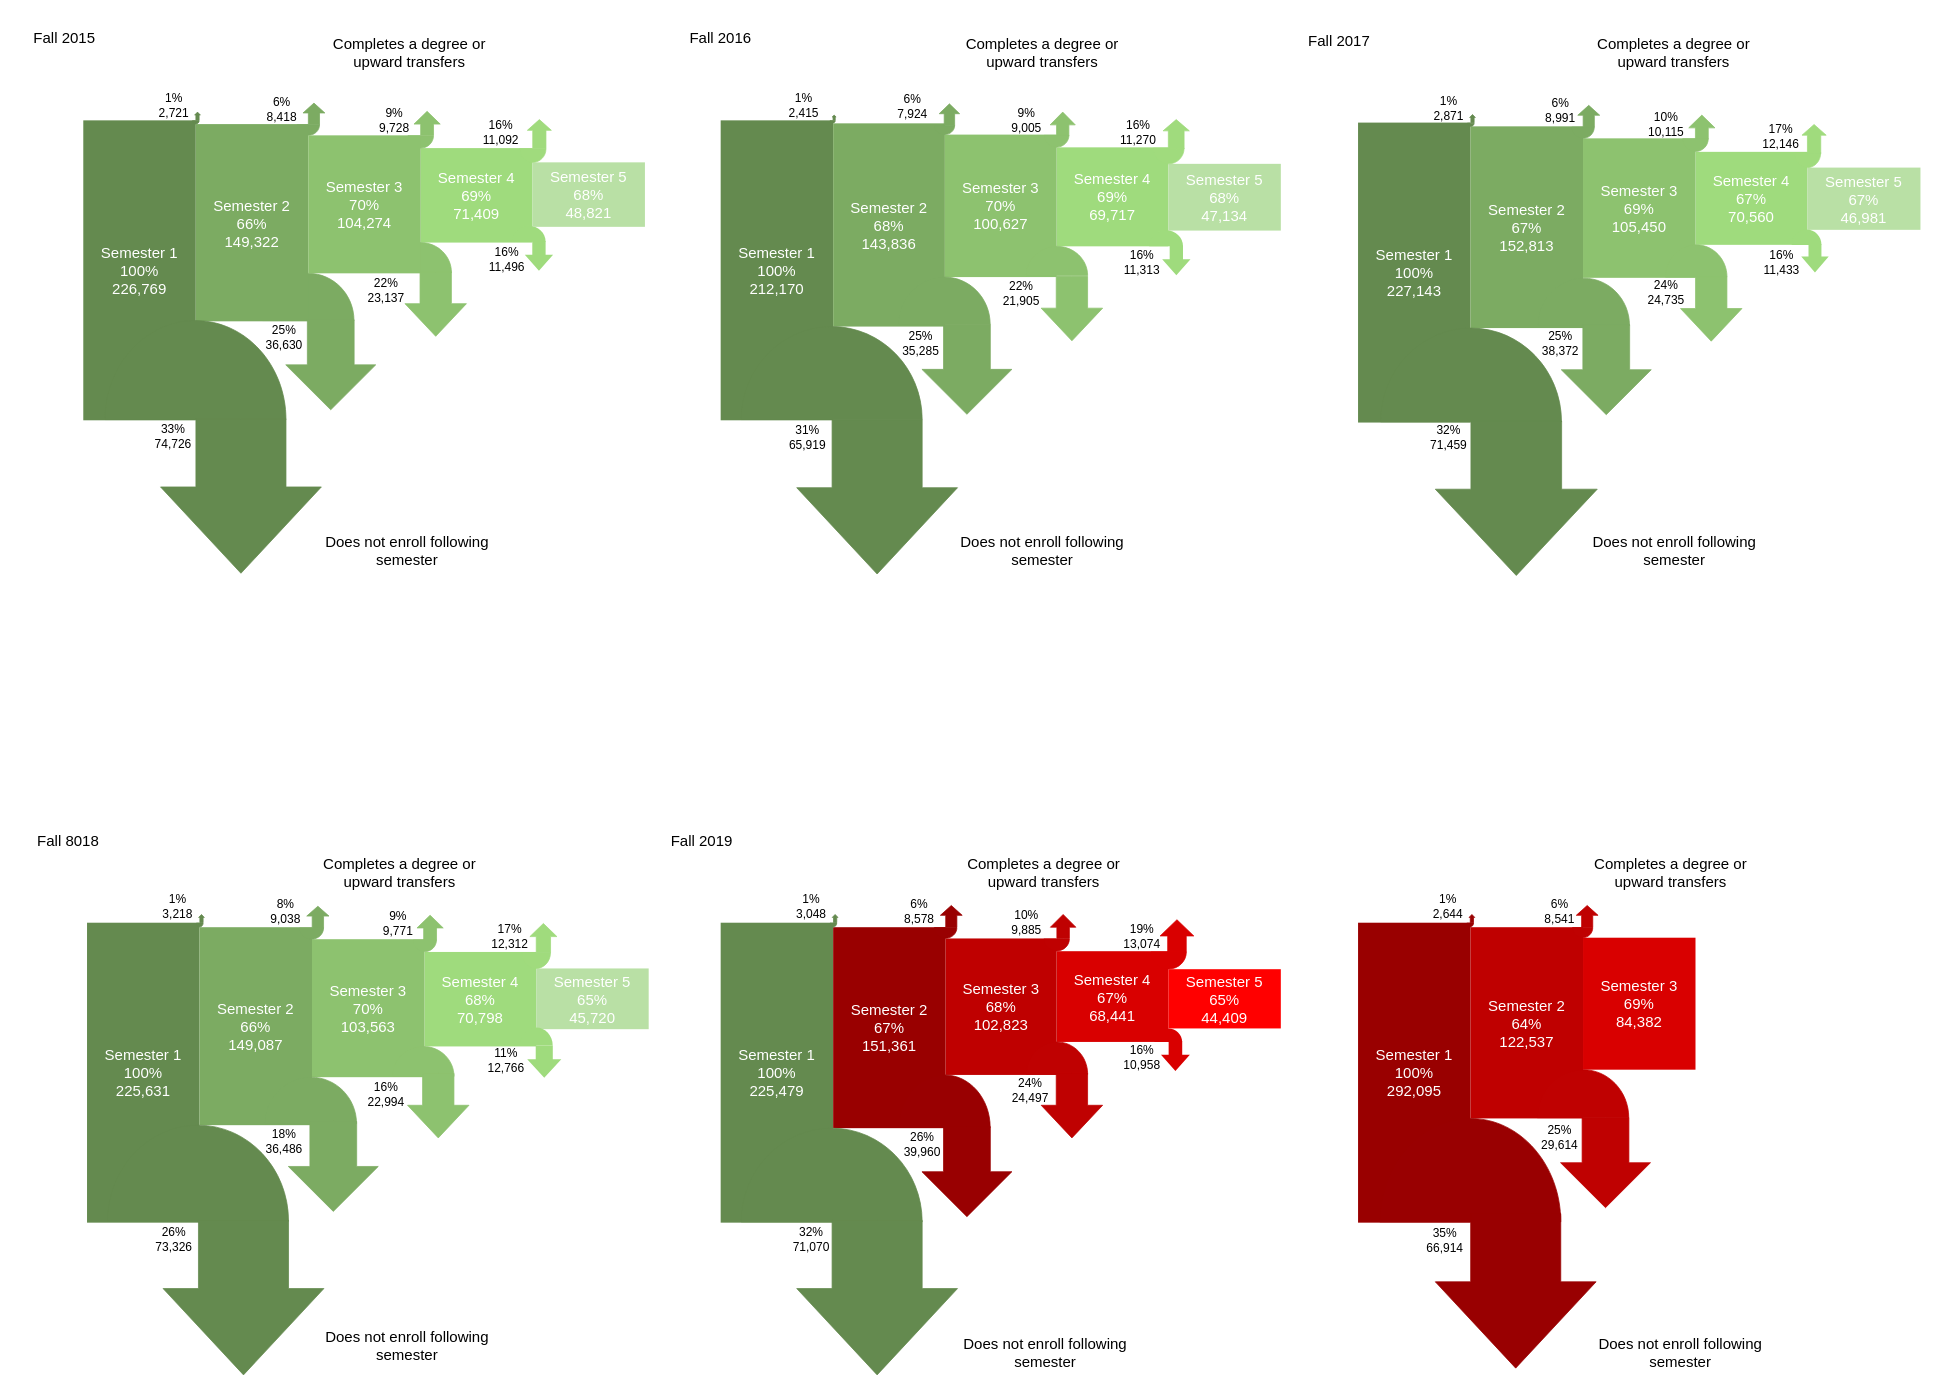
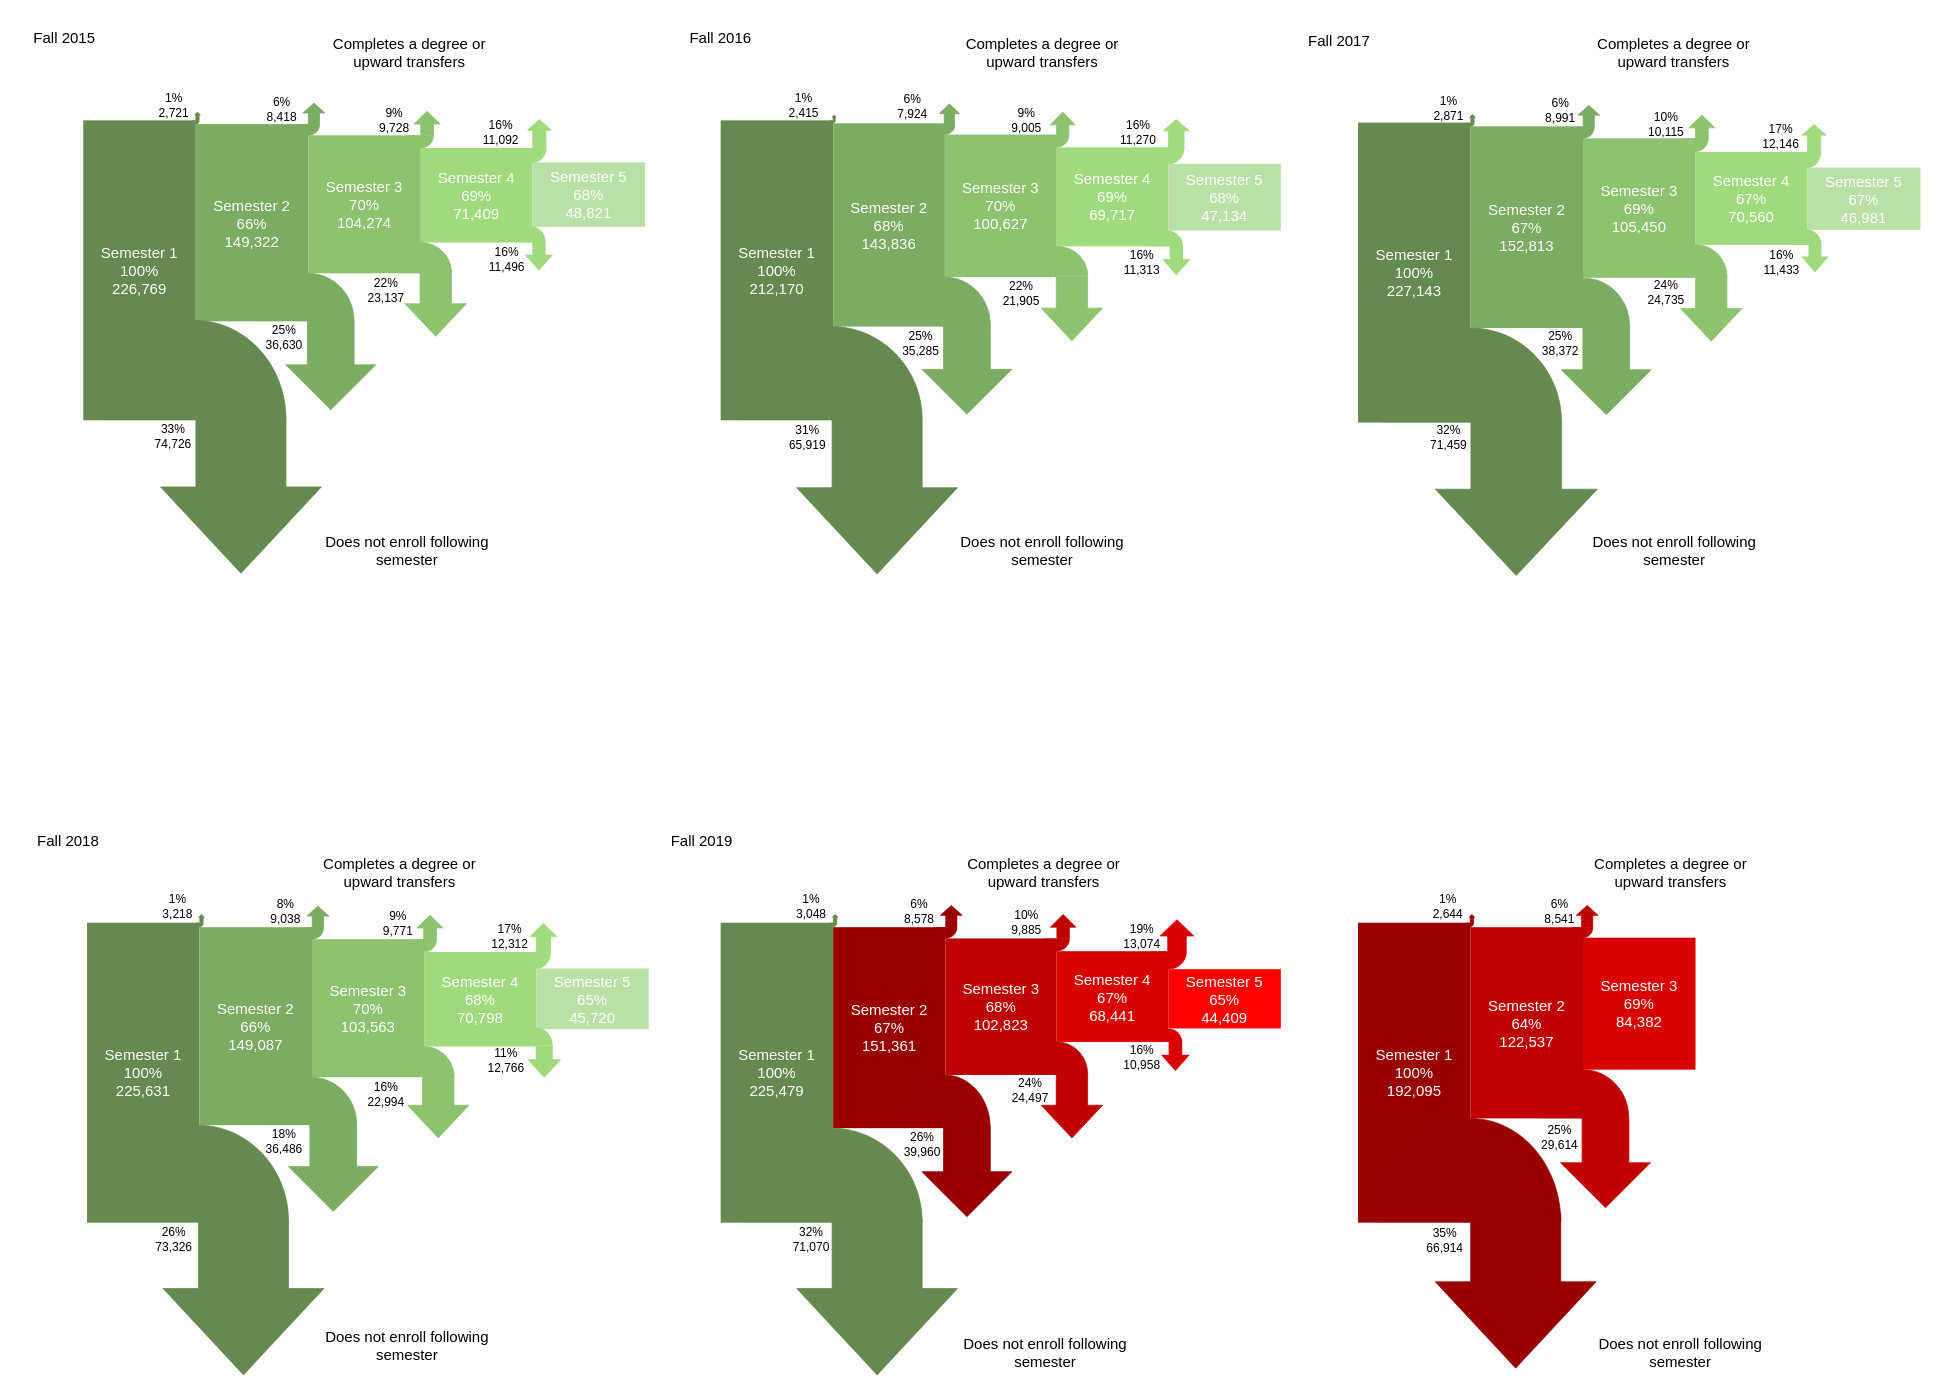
- <mxCell id="77" value="&lt;font color=&quot;#000000&quot;&gt;Fall 8018&lt;/font&gt;" style="rounded=0;whiteSpace=wrap;html=1;labelBackgroundColor=none;fillStyle=solid;strokeColor=none;fontSize=20;fontColor=#FFFFFF;fillColor=none;gradientColor=none;" parent="1" vertex="1"><mxGeometry x="25" width="130" height="60" as="geometry" y="1090" /></mxCell>
+ <mxCell id="77" value="&lt;font color=&quot;#000000&quot;&gt;Fall 2018&lt;/font&gt;" style="rounded=0;whiteSpace=wrap;html=1;labelBackgroundColor=none;fillStyle=solid;strokeColor=none;fontSize=20;fontColor=#FFFFFF;fillColor=none;gradientColor=none;" parent="1" vertex="1"><mxGeometry x="25" width="130" height="60" as="geometry" y="1090" /></mxCell>
- <mxCell id="101" value="&lt;font style=&quot;font-size: 20px;&quot; color=&quot;#ffffff&quot;&gt;Semester 1&lt;br&gt;100%&lt;br&gt;292,095&lt;br&gt;&lt;/font&gt;" style="rounded=0;whiteSpace=wrap;html=1;labelBackgroundColor=none;fillStyle=solid;strokeColor=none;fillColor=#990000;gradientColor=none;" parent="1" vertex="1"><mxGeometry x="1810" y="1230" width="150" height="400" as="geometry" /></mxCell>
+ <mxCell id="101" value="&lt;font style=&quot;font-size: 20px;&quot; color=&quot;#ffffff&quot;&gt;Semester 1&lt;br&gt;100%&lt;br&gt;192,095&lt;br&gt;&lt;/font&gt;" style="rounded=0;whiteSpace=wrap;html=1;labelBackgroundColor=none;fillStyle=solid;strokeColor=none;fillColor=#990000;gradientColor=none;" parent="1" vertex="1"><mxGeometry x="1810" y="1230" width="150" height="400" as="geometry" /></mxCell>
